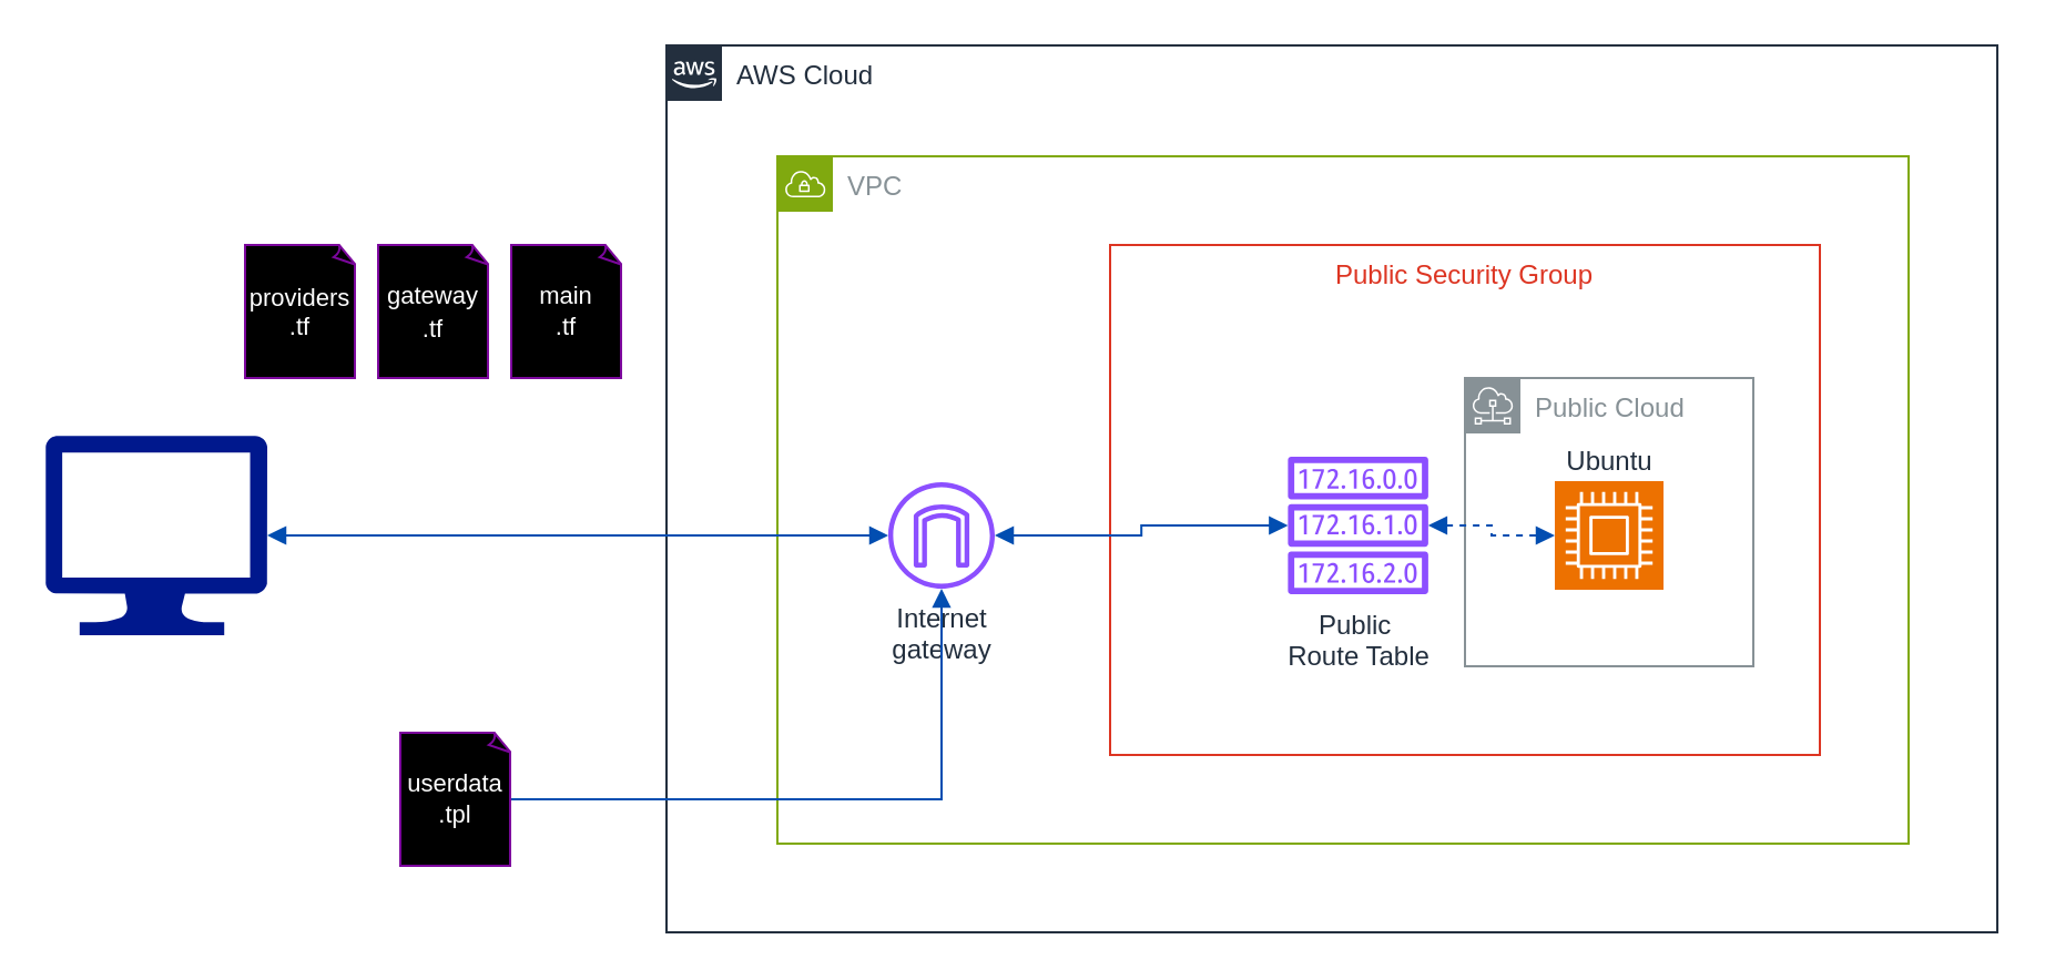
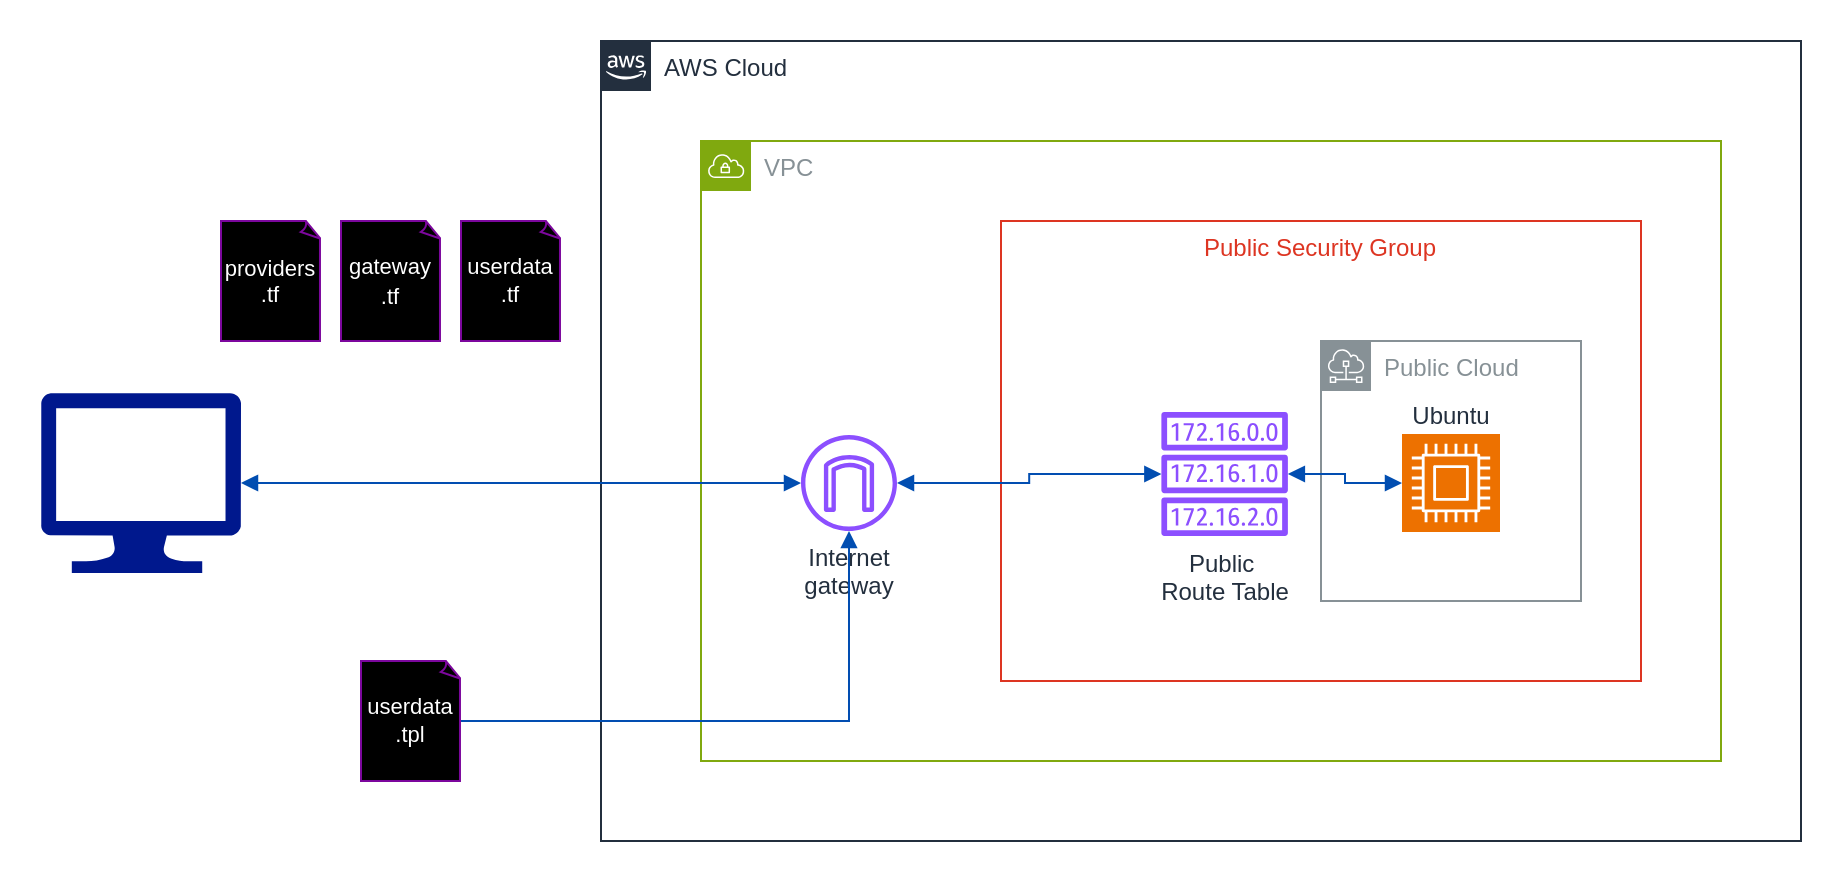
- <mxCell id="14" value="&lt;div style=&quot;font-size: 11px;&quot;&gt;&lt;font style=&quot;font-size: 11px;&quot; color=&quot;#ffffff&quot;&gt;main&lt;/font&gt;&lt;/div&gt;&lt;div style=&quot;font-size: 11px;&quot;&gt;&lt;font style=&quot;font-size: 11px;&quot; color=&quot;#ffffff&quot;&gt;.tf&lt;/font&gt;&lt;/div&gt;" style="whiteSpace=wrap;html=1;shape=mxgraph.basic.document;fillColor=#000000;strokeColor=#7c079d;" vertex="1" parent="1"><mxGeometry x="230" y="110" width="50" height="60" as="geometry" /></mxCell>
+ <mxCell id="14" value="&lt;div style=&quot;font-size: 11px;&quot;&gt;&lt;font style=&quot;font-size: 11px;&quot; color=&quot;#ffffff&quot;&gt;userdata&lt;/font&gt;&lt;/div&gt;&lt;div style=&quot;font-size: 11px;&quot;&gt;&lt;font style=&quot;font-size: 11px;&quot; color=&quot;#ffffff&quot;&gt;.tf&lt;/font&gt;&lt;/div&gt;" style="whiteSpace=wrap;html=1;shape=mxgraph.basic.document;fillColor=#000000;strokeColor=#7c079d;" vertex="1" parent="1"><mxGeometry x="230" y="110" width="50" height="60" as="geometry" /></mxCell>
- <mxCell id="10" value="" style="edgeStyle=orthogonalEdgeStyle;html=1;endArrow=block;elbow=vertical;startArrow=block;startFill=1;endFill=1;strokeColor=#024eb1;rounded=0;entryX=0;entryY=0.5;entryDx=0;entryDy=0;entryPerimeter=0;dashed=1;" edge="1" parent="2" source="6" target="8"><mxGeometry width="100" relative="1" as="geometry"><mxPoint x="230.81" y="170" as="sourcePoint" /><mxPoint x="332.81" y="171" as="targetPoint" /><Array as="points" /></mxGeometry></mxCell>
+ <mxCell id="10" value="" style="edgeStyle=orthogonalEdgeStyle;html=1;endArrow=block;elbow=vertical;startArrow=block;startFill=1;endFill=1;strokeColor=#024eb1;rounded=0;entryX=0;entryY=0.5;entryDx=0;entryDy=0;entryPerimeter=0;" edge="1" parent="2" source="6" target="8"><mxGeometry width="100" relative="1" as="geometry"><mxPoint x="230.81" y="170" as="sourcePoint" /><mxPoint x="332.81" y="171" as="targetPoint" /><Array as="points" /></mxGeometry></mxCell>
